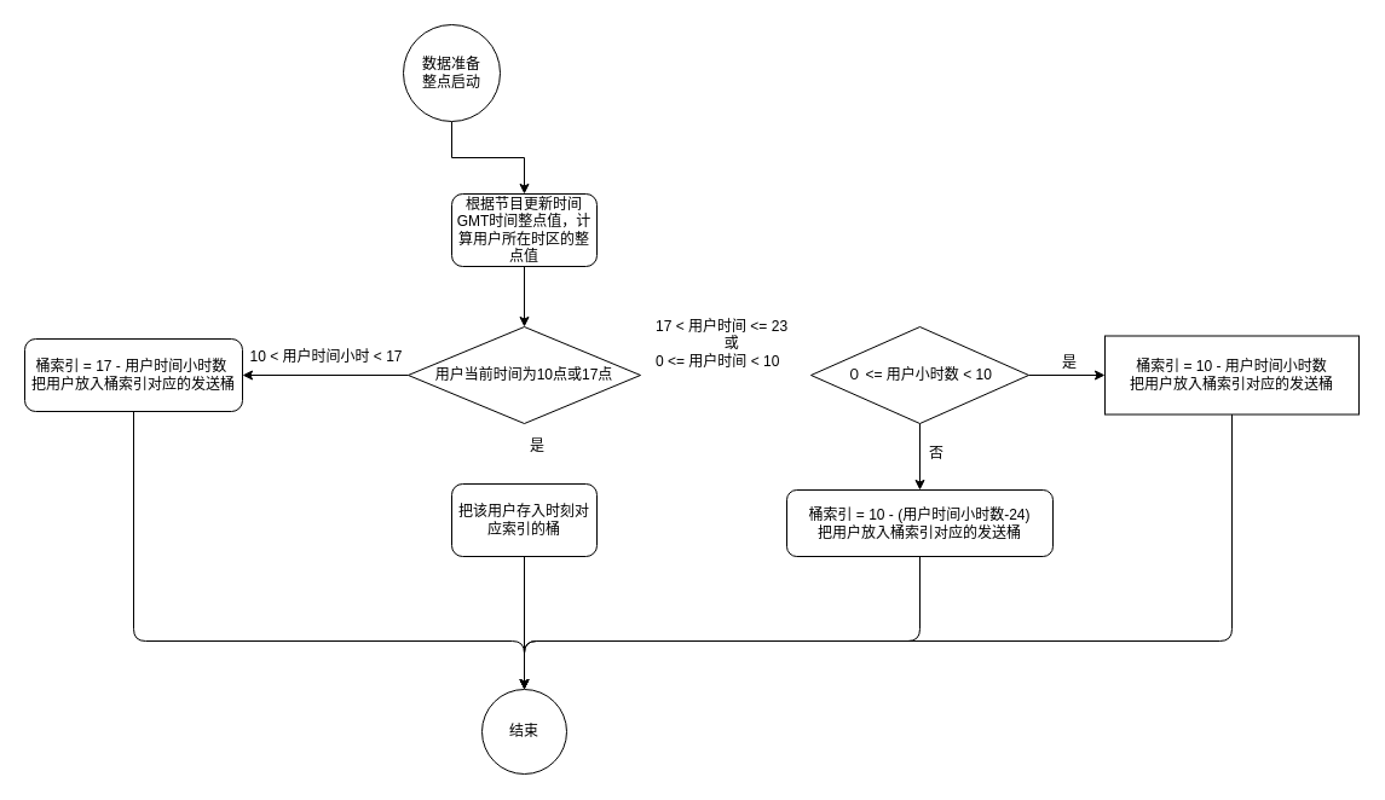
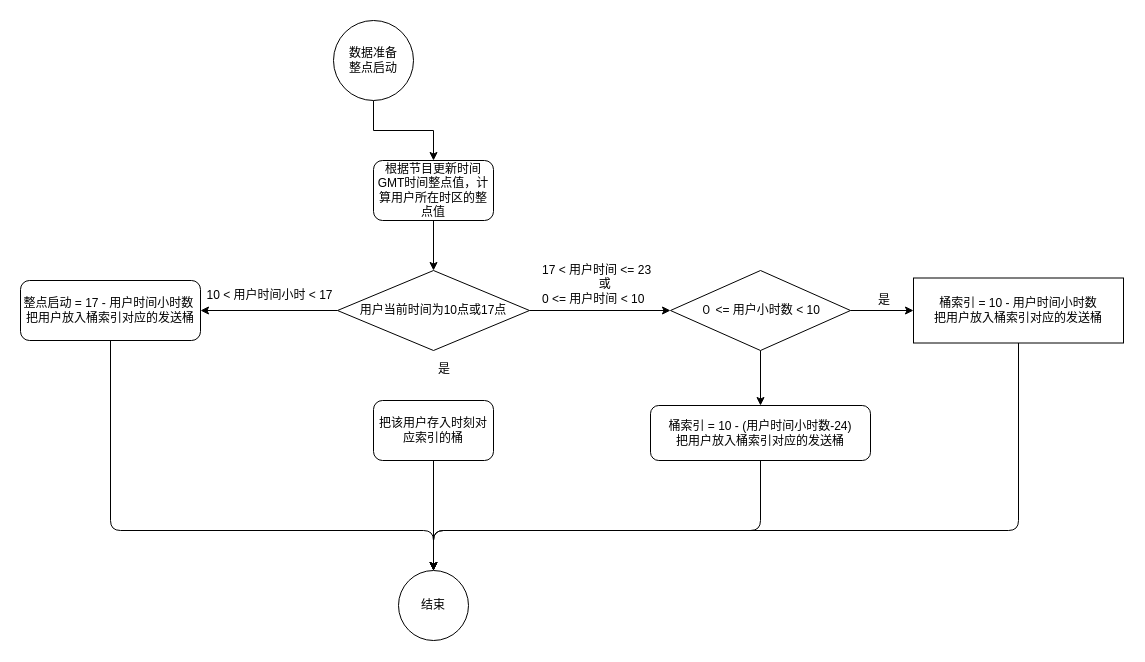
- <mxCell id="12" value="&lt;span style=&quot;white-space: normal&quot;&gt;桶索引 = 17 - 用户时间小时数&amp;nbsp;&lt;/span&gt;&lt;br style=&quot;white-space: normal&quot;&gt;&lt;span style=&quot;white-space: normal&quot;&gt;把用户放入桶索引对应的发送桶&lt;/span&gt;" style="rounded=1;whiteSpace=wrap;html=1;" parent="1" vertex="1"><mxGeometry y="280" width="180" height="60" as="geometry" x="20" /></mxCell>
+ <mxCell id="12" value="&lt;span style=&quot;white-space: normal&quot;&gt;整点启动 = 17 - 用户时间小时数&amp;nbsp;&lt;/span&gt;&lt;br style=&quot;white-space: normal&quot;&gt;&lt;span style=&quot;white-space: normal&quot;&gt;把用户放入桶索引对应的发送桶&lt;/span&gt;" style="rounded=1;whiteSpace=wrap;html=1;" parent="1" vertex="1"><mxGeometry y="280" width="180" height="60" as="geometry" x="20" /></mxCell>
+ <mxCell id="6" value="" style="edgeStyle=orthogonalEdgeStyle;rounded=0;orthogonalLoop=1;jettySize=auto;html=1;" parent="1" source="7" target="19" edge="1"><mxGeometry relative="1" as="geometry"><mxPoint x="660" y="310" as="targetPoint" /></mxGeometry></mxCell>
- <mxCell id="23" value="否" style="text;html=1;resizable=0;points=[];autosize=1;align=left;verticalAlign=top;spacingTop=-4;" parent="1" vertex="1"><mxGeometry x="766" y="365" width="30" height="20" as="geometry" /></mxCell>
